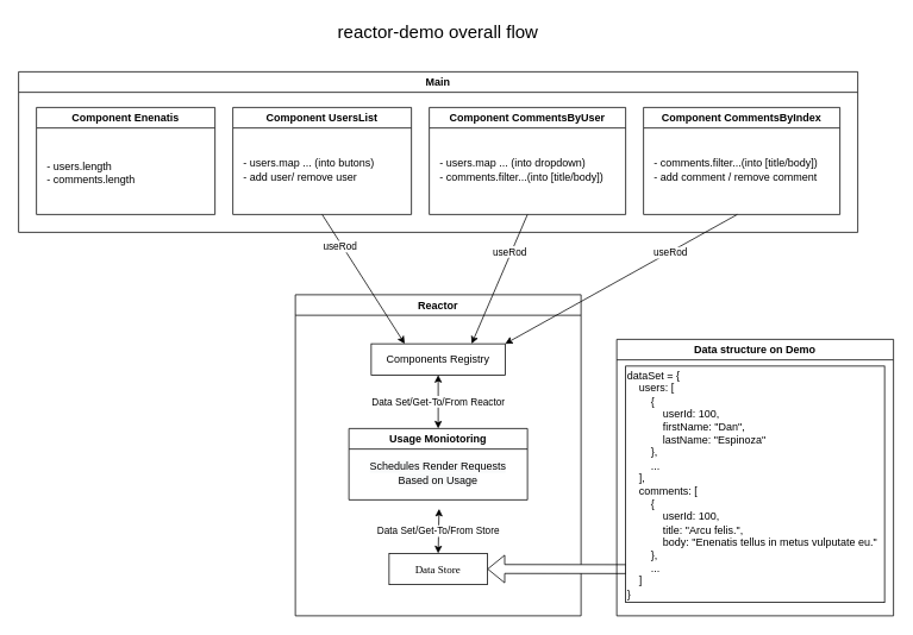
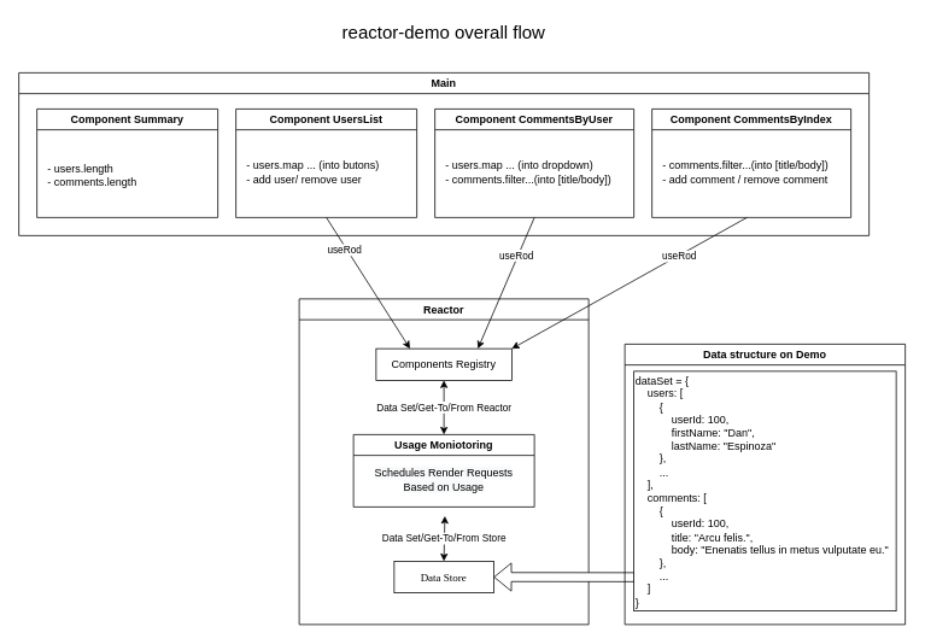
- <mxCell id="10" value="Component Enenatis" style="swimlane;" parent="9" vertex="1"><mxGeometry x="20" y="40" width="200" height="120" as="geometry" /></mxCell>
+ <mxCell id="10" value="Component Summary" style="swimlane;" parent="9" vertex="1"><mxGeometry x="20" y="40" width="200" height="120" as="geometry" /></mxCell>
